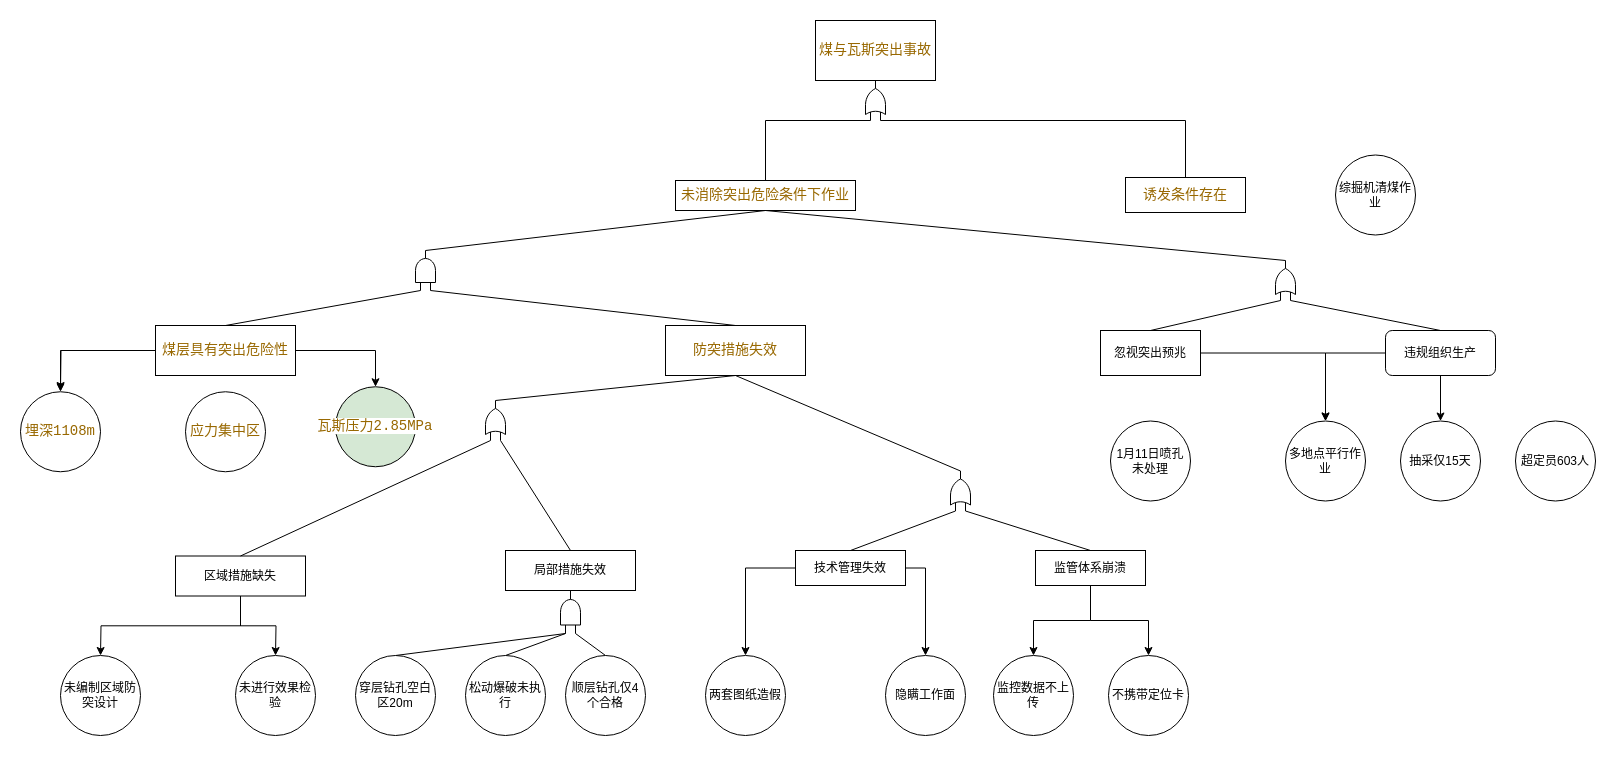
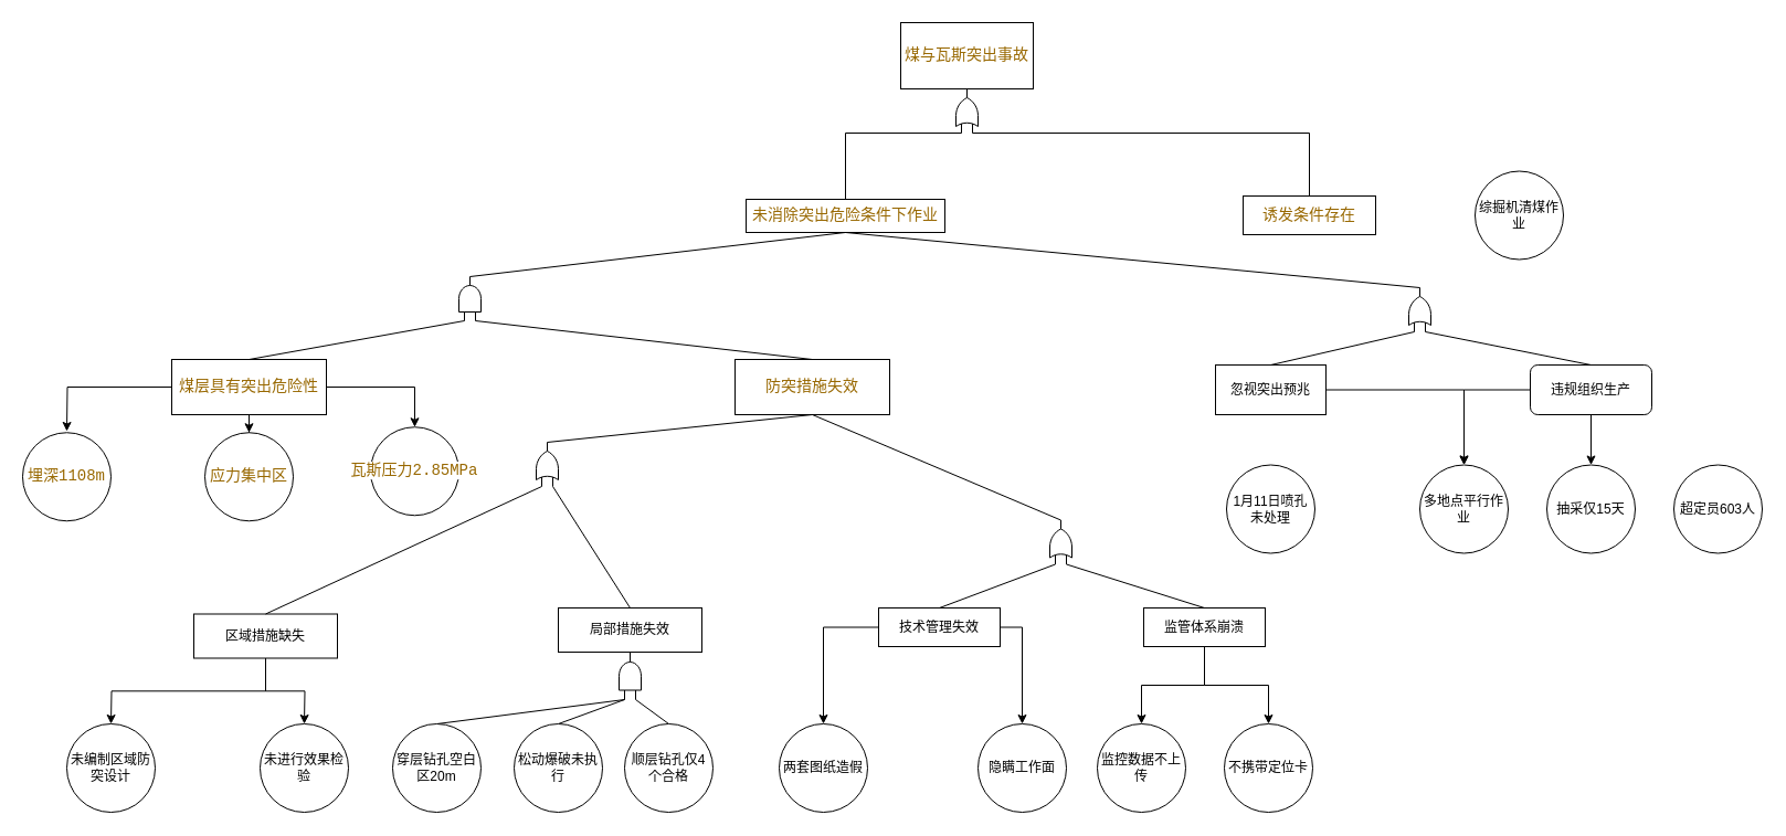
- <mxCell id="12" style="edgeStyle=orthogonalEdgeStyle;rounded=0;orthogonalLoop=1;jettySize=auto;html=1;" edge="1" parent="1" source="13" target="46"><mxGeometry relative="1" as="geometry" /></mxCell>
+ <mxCell id="12" style="edgeStyle=orthogonalEdgeStyle;rounded=0;orthogonalLoop=1;jettySize=auto;html=1;entryX=0.5;entryY=0;entryDx=0;entryDy=0;" edge="1" parent="1" source="13" target="49"><mxGeometry relative="1" as="geometry" /></mxCell>
- <mxCell id="50" value="&lt;span style=&quot;color: rgb(152, 104, 1); font-family: ui-monospace, SFMono-Regular, &amp;quot;SF Mono&amp;quot;, Menlo, Consolas, &amp;quot;Liberation Mono&amp;quot;, monospace; font-size: 14px; text-align: start; white-space: pre; background-color: rgb(255, 255, 255);&quot;&gt;瓦斯压力2.85MPa&lt;/span&gt;" style="ellipse;whiteSpace=wrap;html=1;aspect=fixed;fillColor=#d5e8d4;" vertex="1" parent="1"><mxGeometry x="335" y="386.25" width="80" height="80" as="geometry" /></mxCell>
+ <mxCell id="50" value="&lt;span style=&quot;color: rgb(152, 104, 1); font-family: ui-monospace, SFMono-Regular, &amp;quot;SF Mono&amp;quot;, Menlo, Consolas, &amp;quot;Liberation Mono&amp;quot;, monospace; font-size: 14px; text-align: start; white-space: pre; background-color: rgb(255, 255, 255);&quot;&gt;瓦斯压力2.85MPa&lt;/span&gt;" style="ellipse;whiteSpace=wrap;html=1;aspect=fixed;" vertex="1" parent="1"><mxGeometry x="335" y="386.25" width="80" height="80" as="geometry" /></mxCell>
